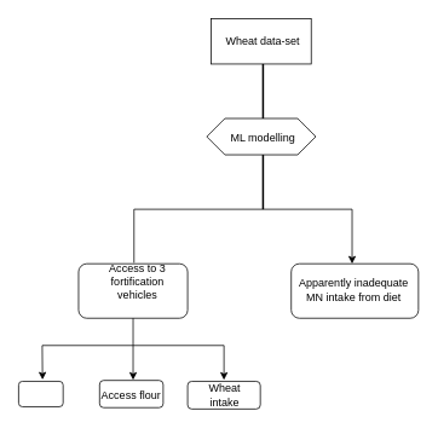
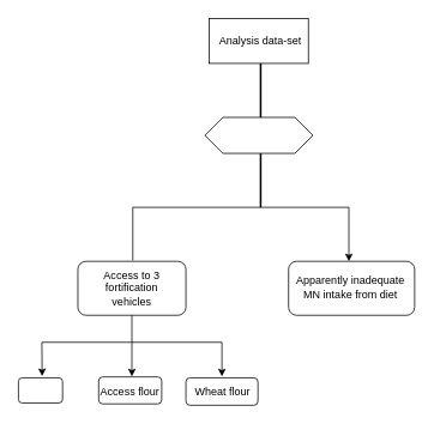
- <mxCell id="4" value="&lt;font data-font-src=&quot;https://fonts.googleapis.com/css?family=calibri&quot;&gt;Wheat data-set&lt;/font&gt;" style="text;html=1;strokeColor=none;fillColor=none;align=center;verticalAlign=middle;whiteSpace=wrap;rounded=0;fontFamily=Helvetica;" vertex="1" parent="2"><mxGeometry y="10" width="110" height="30" as="geometry" /></mxCell>
+ <mxCell id="4" value="&lt;font data-font-src=&quot;https://fonts.googleapis.com/css?family=calibri&quot;&gt;Analysis data-set&lt;/font&gt;" style="text;html=1;strokeColor=none;fillColor=none;align=center;verticalAlign=middle;whiteSpace=wrap;rounded=0;fontFamily=Helvetica;" vertex="1" parent="2"><mxGeometry y="10" width="110" height="30" as="geometry" /></mxCell>
- <mxCell id="9" value="ML modelling" style="text;html=1;strokeColor=none;fillColor=none;align=center;verticalAlign=middle;whiteSpace=wrap;rounded=0;fontFamily=Helvetica;" vertex="1" parent="7"><mxGeometry x="22" y="7" width="80" height="30" as="geometry" /></mxCell>
- <mxCell id="18" value="Access to 3 fortification vehicles" style="text;html=1;strokeColor=none;fillColor=none;align=center;verticalAlign=middle;whiteSpace=wrap;rounded=0;fontFamily=Helvetica;" vertex="1" parent="1"><mxGeometry x="101" y="295" width="100" height="30" as="geometry" /></mxCell>
+ <mxCell id="18" value="Access to 3 fortification vehicles" style="text;html=1;strokeColor=none;fillColor=none;align=center;verticalAlign=middle;whiteSpace=wrap;rounded=0;fontFamily=Helvetica;" vertex="1" parent="1"><mxGeometry x="96" y="305" width="100" height="30" as="geometry" /></mxCell>
- <mxCell id="24" value="Wheat intake" style="text;html=1;strokeColor=none;fillColor=none;align=center;verticalAlign=middle;whiteSpace=wrap;rounded=0;" vertex="1" parent="1"><mxGeometry x="212" y="414.5" width="70" height="40" as="geometry" /></mxCell>
+ <mxCell id="24" value="Wheat flour" style="text;html=1;strokeColor=none;fillColor=none;align=center;verticalAlign=middle;whiteSpace=wrap;rounded=0;" vertex="1" parent="1"><mxGeometry x="212" y="414.5" width="70" height="40" as="geometry" /></mxCell>
